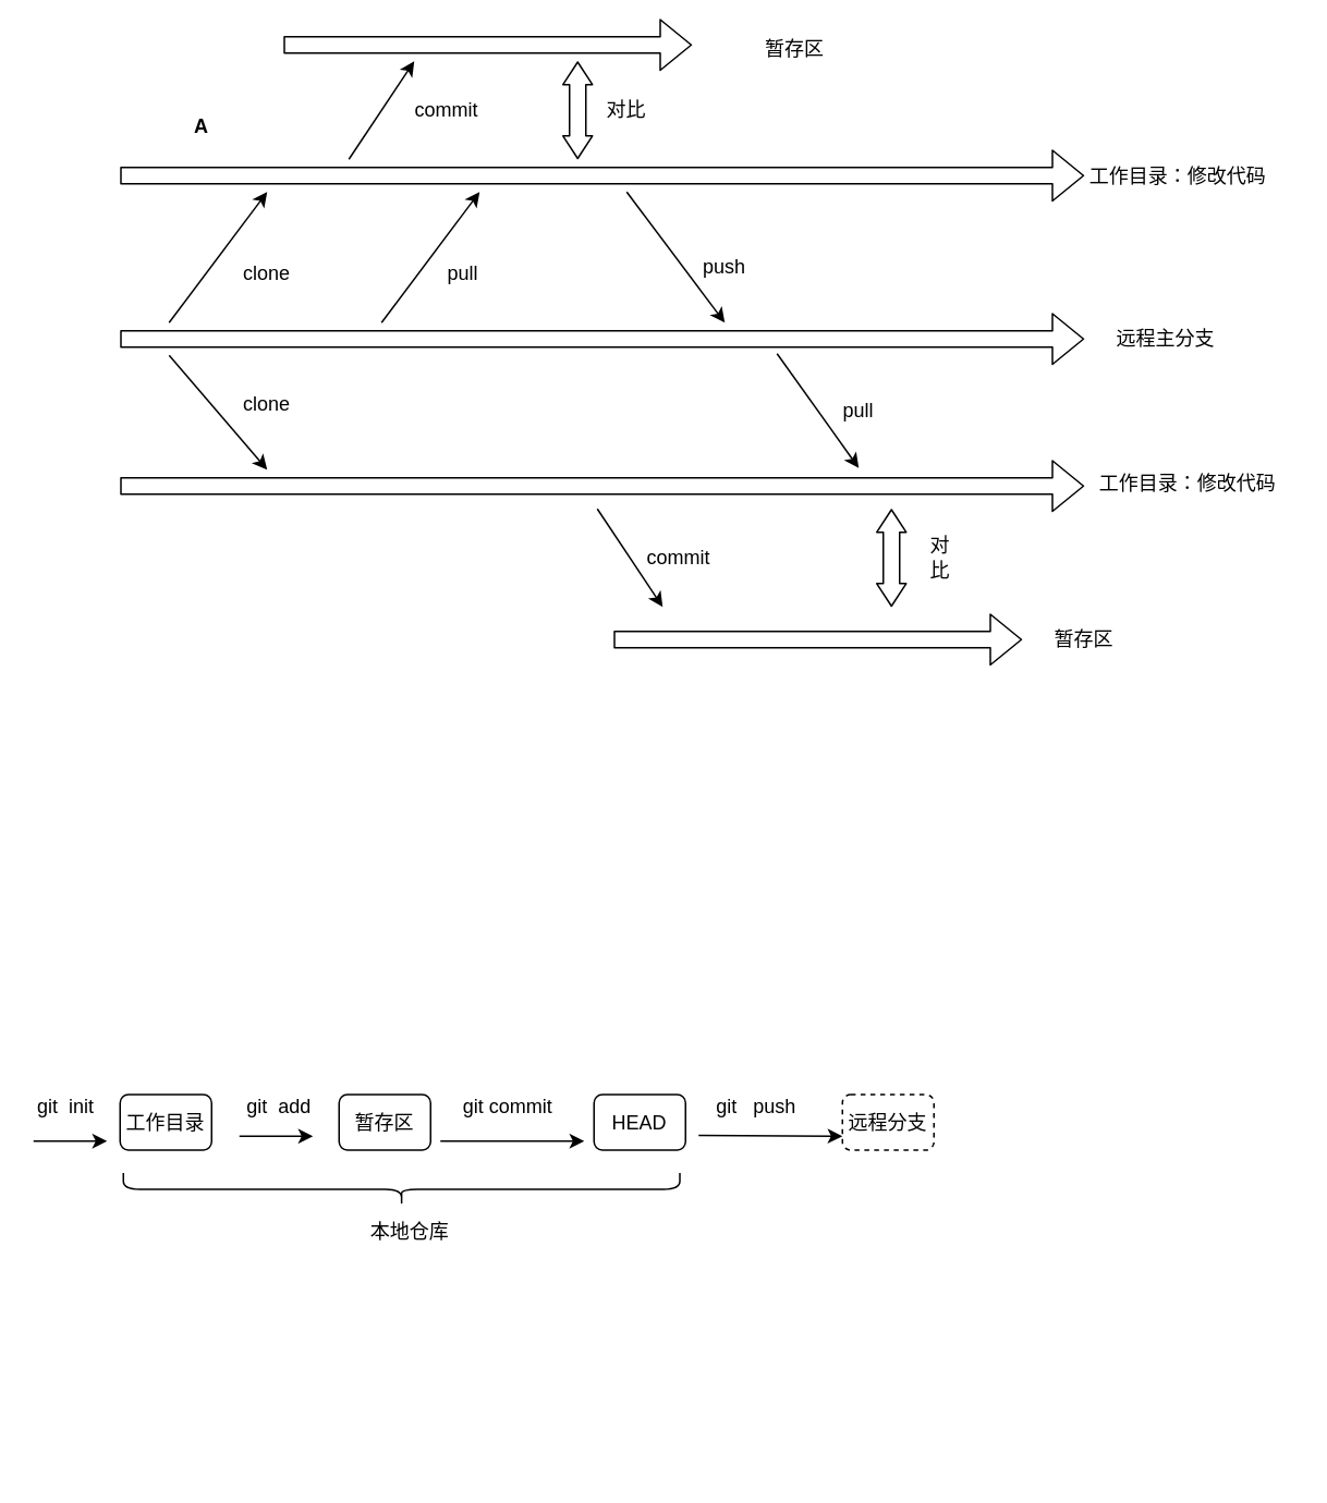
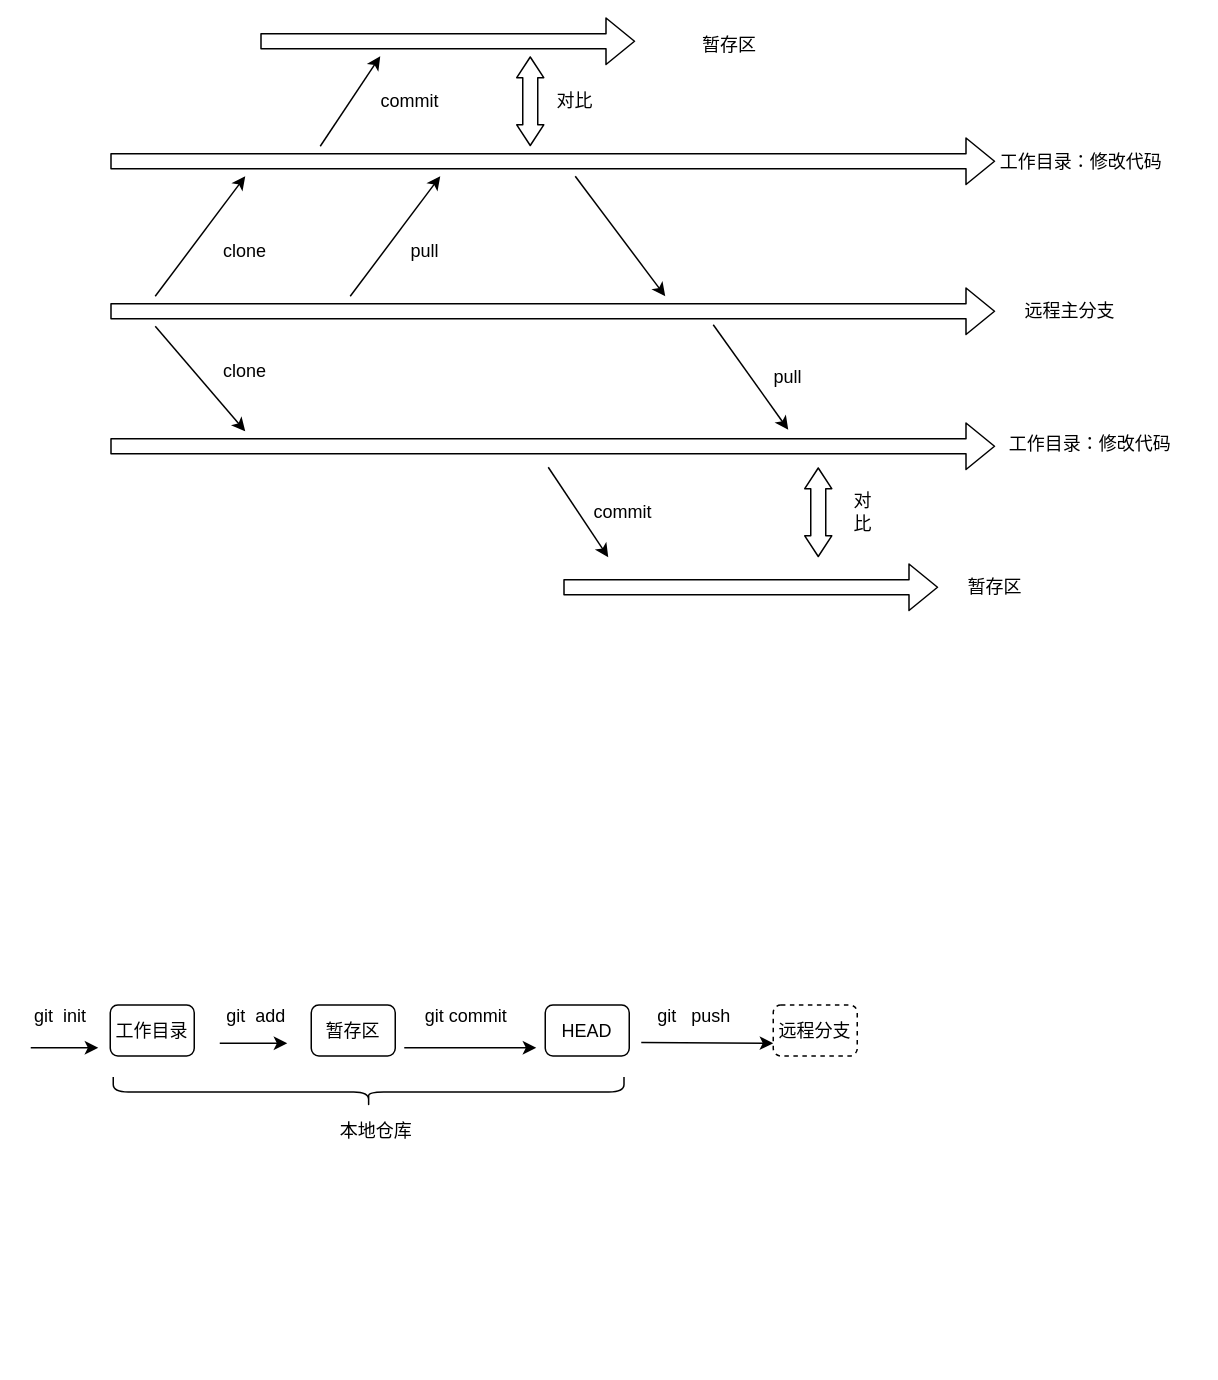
- <mxCell id="7" value="&lt;b&gt;A&lt;br&gt;&lt;/b&gt;" style="text;html=1;strokeColor=none;fillColor=none;align=center;verticalAlign=middle;whiteSpace=wrap;rounded=0;" vertex="1" parent="1"><mxGeometry x="103" y="67" width="40" height="20" as="geometry" /></mxCell>
- <mxCell id="11" value="push" style="text;html=1;strokeColor=none;fillColor=none;align=center;verticalAlign=middle;whiteSpace=wrap;rounded=0;" vertex="1" parent="1"><mxGeometry x="423" y="153" width="40" height="20" as="geometry" /></mxCell>
